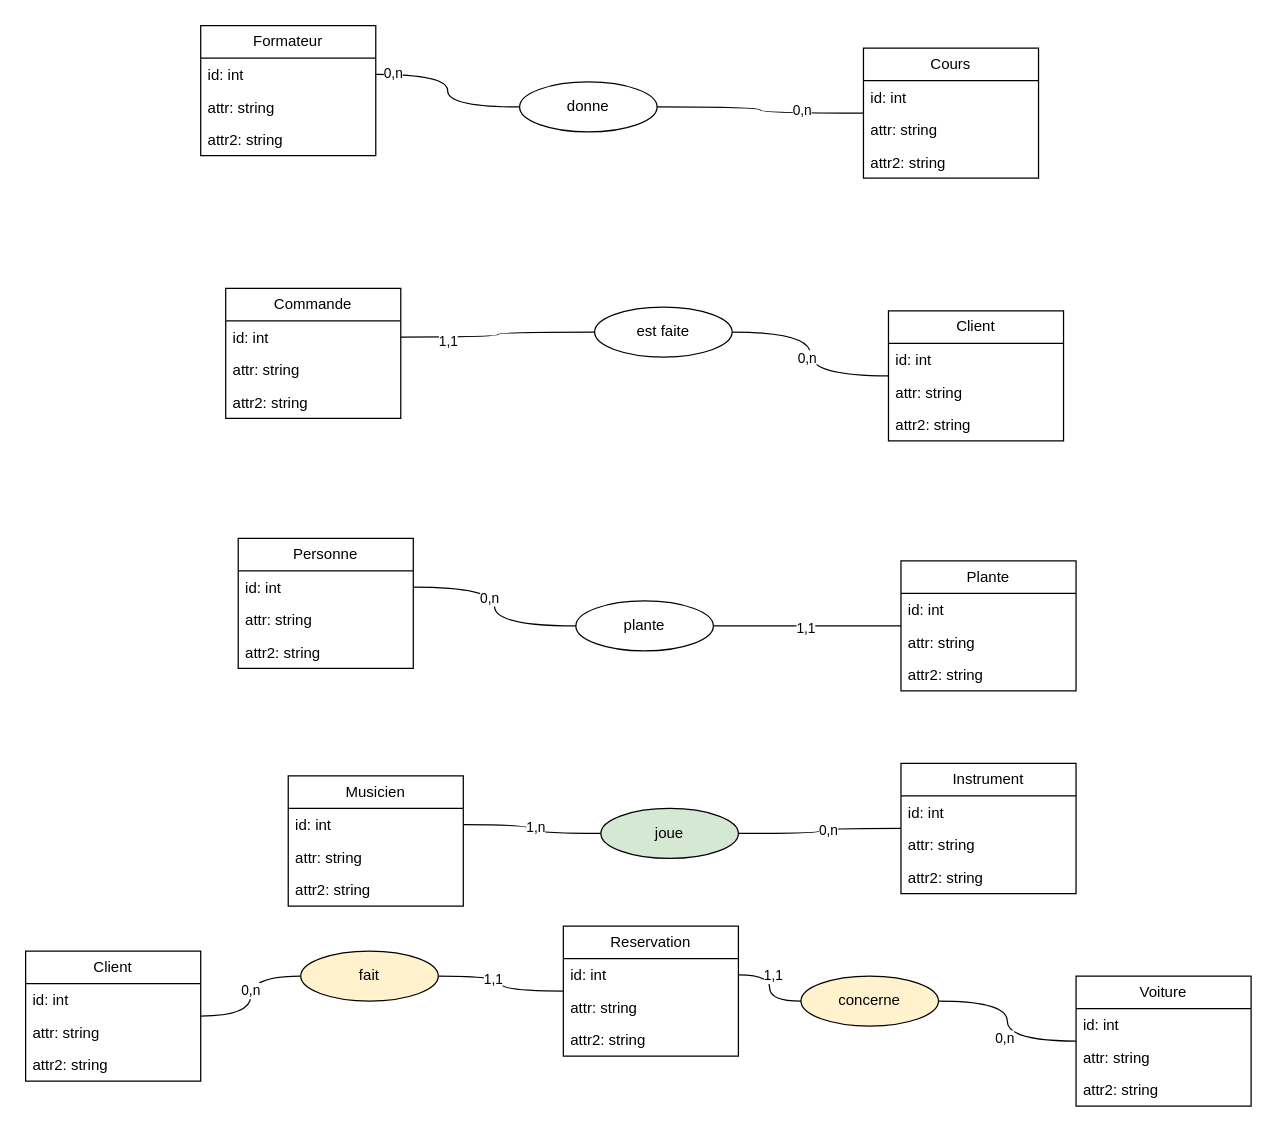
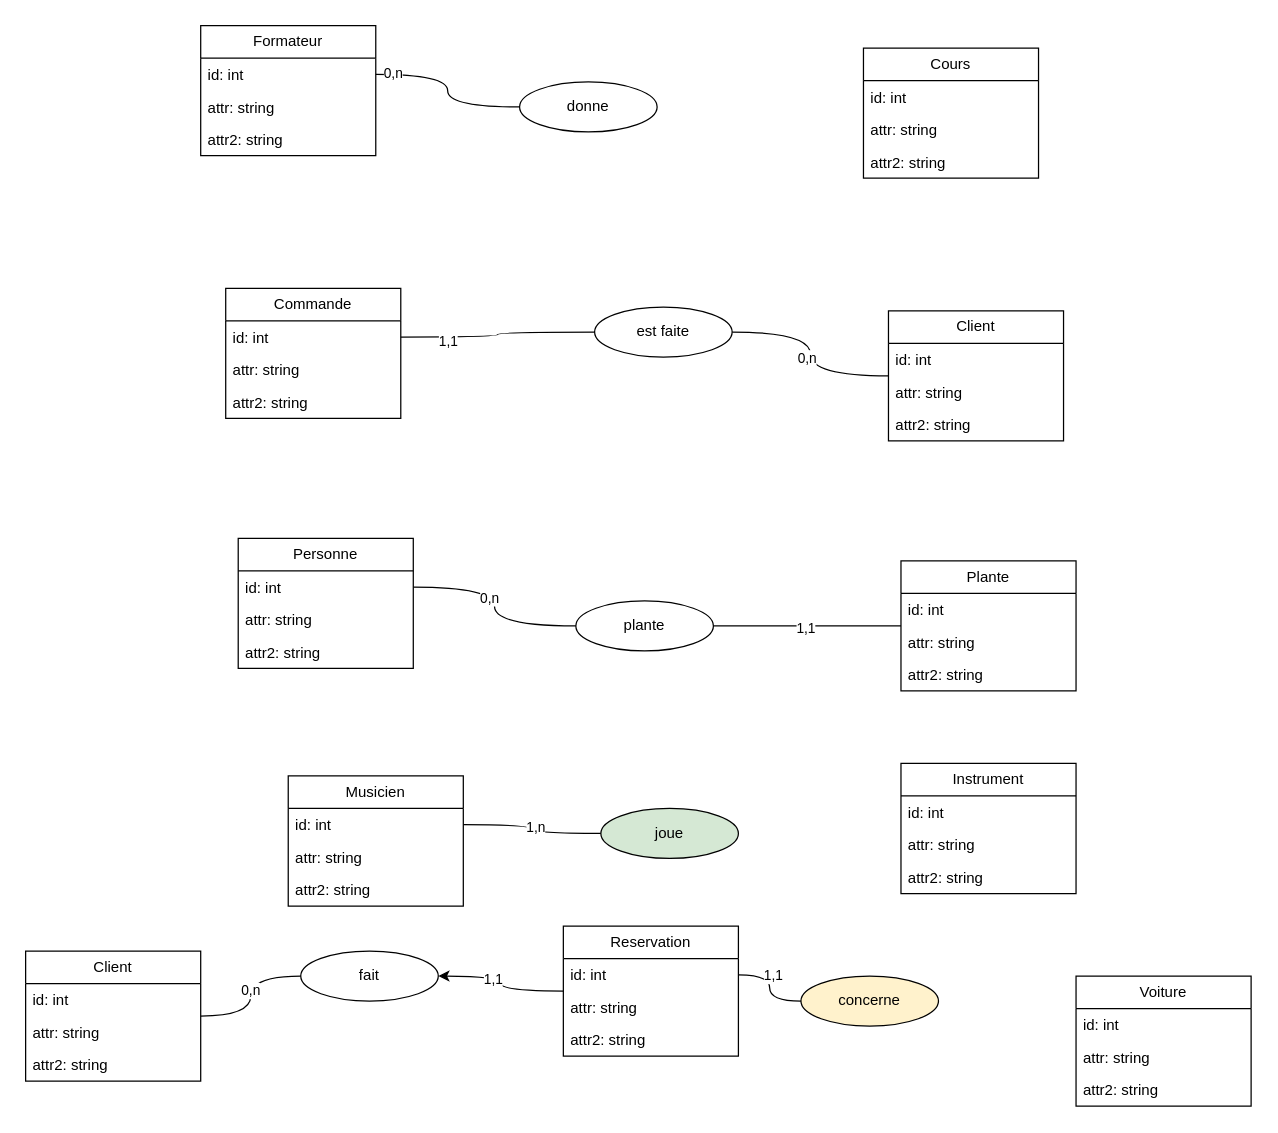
- <mxCell id="6" style="edgeStyle=orthogonalEdgeStyle;rounded=0;orthogonalLoop=1;jettySize=auto;html=1;endArrow=none;startFill=0;curved=1;" edge="1" parent="1" source="8" target="12"><mxGeometry relative="1" as="geometry" /></mxCell>
- <mxCell id="7" value="0,n" style="edgeLabel;html=1;align=center;verticalAlign=middle;resizable=0;points=[];" vertex="1" connectable="0" parent="6"><mxGeometry x="-0.411" y="-3" relative="1" as="geometry"><mxPoint as="offset" /></mxGeometry></mxCell>
- <mxCell id="45" style="edgeStyle=orthogonalEdgeStyle;rounded=0;orthogonalLoop=1;jettySize=auto;html=1;endArrow=none;startFill=0;curved=1;" edge="1" parent="1" source="47" target="51"><mxGeometry relative="1" as="geometry" /></mxCell>
- <mxCell id="46" value="0,n" style="edgeLabel;html=1;align=center;verticalAlign=middle;resizable=0;points=[];" vertex="1" connectable="0" parent="45"><mxGeometry x="-0.122" y="1" relative="1" as="geometry"><mxPoint as="offset" /></mxGeometry></mxCell>
- <mxCell id="73" value="fait" style="ellipse;whiteSpace=wrap;html=1;fillColor=#fff2cc;" vertex="1" parent="1"><mxGeometry x="240.003" y="760" width="110" height="40" as="geometry" /></mxCell>
+ <mxCell id="73" value="fait" style="ellipse;whiteSpace=wrap;html=1;" vertex="1" parent="1"><mxGeometry x="240.003" y="760" width="110" height="40" as="geometry" /></mxCell>
- <mxCell id="71" style="edgeStyle=orthogonalEdgeStyle;rounded=0;orthogonalLoop=1;jettySize=auto;html=1;endArrow=none;startFill=0;curved=1;" edge="1" parent="1" target="73" source="54"><mxGeometry relative="1" as="geometry"><mxPoint x="770.833" y="952" as="sourcePoint" /></mxGeometry></mxCell>
+ <mxCell id="71" style="edgeStyle=orthogonalEdgeStyle;rounded=0;orthogonalLoop=1;jettySize=auto;html=1;endArrow=classic;startFill=0;curved=1;" edge="1" parent="1" target="73" source="54"><mxGeometry relative="1" as="geometry"><mxPoint x="770.833" y="952" as="sourcePoint" /></mxGeometry></mxCell>
- <mxCell id="58" style="edgeStyle=orthogonalEdgeStyle;rounded=0;orthogonalLoop=1;jettySize=auto;html=1;endArrow=none;startFill=0;curved=1;" edge="1" parent="1" source="60" target="64"><mxGeometry relative="1" as="geometry" /></mxCell>
- <mxCell id="59" value="0,n" style="edgeLabel;html=1;align=center;verticalAlign=middle;resizable=0;points=[];" vertex="1" connectable="0" parent="58"><mxGeometry x="-0.179" y="3" relative="1" as="geometry"><mxPoint as="offset" /></mxGeometry></mxCell>
